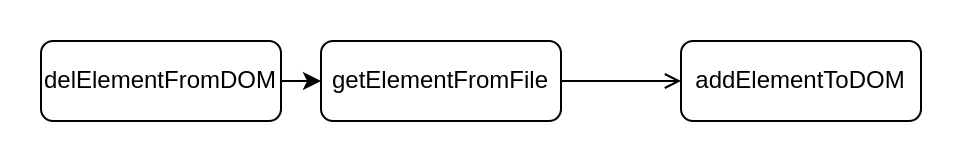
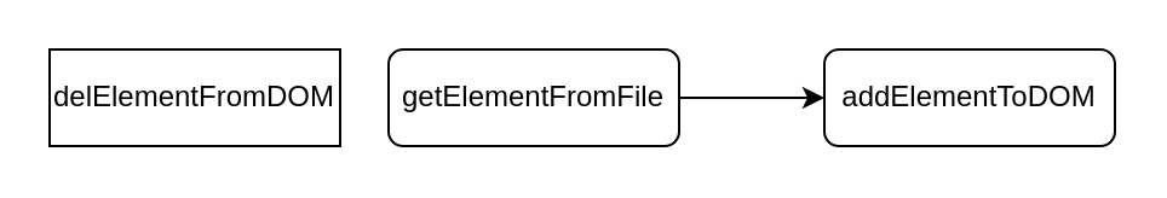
- <mxCell id="7" value="delElementFromDOM" style="rounded=1;whiteSpace=wrap;html=1;treeFolding=0;treeMoving=0;resizeWidth=0;gradientColor=none;fillColor=#ffffff;" vertex="1" parent="1"><mxGeometry x="20" y="20" width="120" height="40" as="geometry" /></mxCell>
+ <mxCell id="7" value="delElementFromDOM" style="whiteSpace=wrap;html=1;treeFolding=0;treeMoving=0;resizeWidth=0;gradientColor=none;fillColor=#ffffff;rounded=0;" vertex="1" parent="1"><mxGeometry x="20" y="20" width="120" height="40" as="geometry" /></mxCell>
- <mxCell id="6" style="edgeStyle=orthogonalEdgeStyle;rounded=0;orthogonalLoop=1;jettySize=auto;html=1;exitX=1;exitY=0.5;exitDx=0;exitDy=0;entryX=0;entryY=0.5;entryDx=0;entryDy=0;" edge="1" parent="1" source="7" target="5"><mxGeometry relative="1" as="geometry" /></mxCell>
- <mxCell id="4" style="edgeStyle=orthogonalEdgeStyle;rounded=0;orthogonalLoop=1;jettySize=auto;html=1;endArrow=open;" edge="1" parent="1" source="5" target="2"><mxGeometry relative="1" as="geometry" /></mxCell>
+ <mxCell id="4" style="edgeStyle=orthogonalEdgeStyle;rounded=0;orthogonalLoop=1;jettySize=auto;html=1;" edge="1" parent="1" source="5" target="2"><mxGeometry relative="1" as="geometry" /></mxCell>
